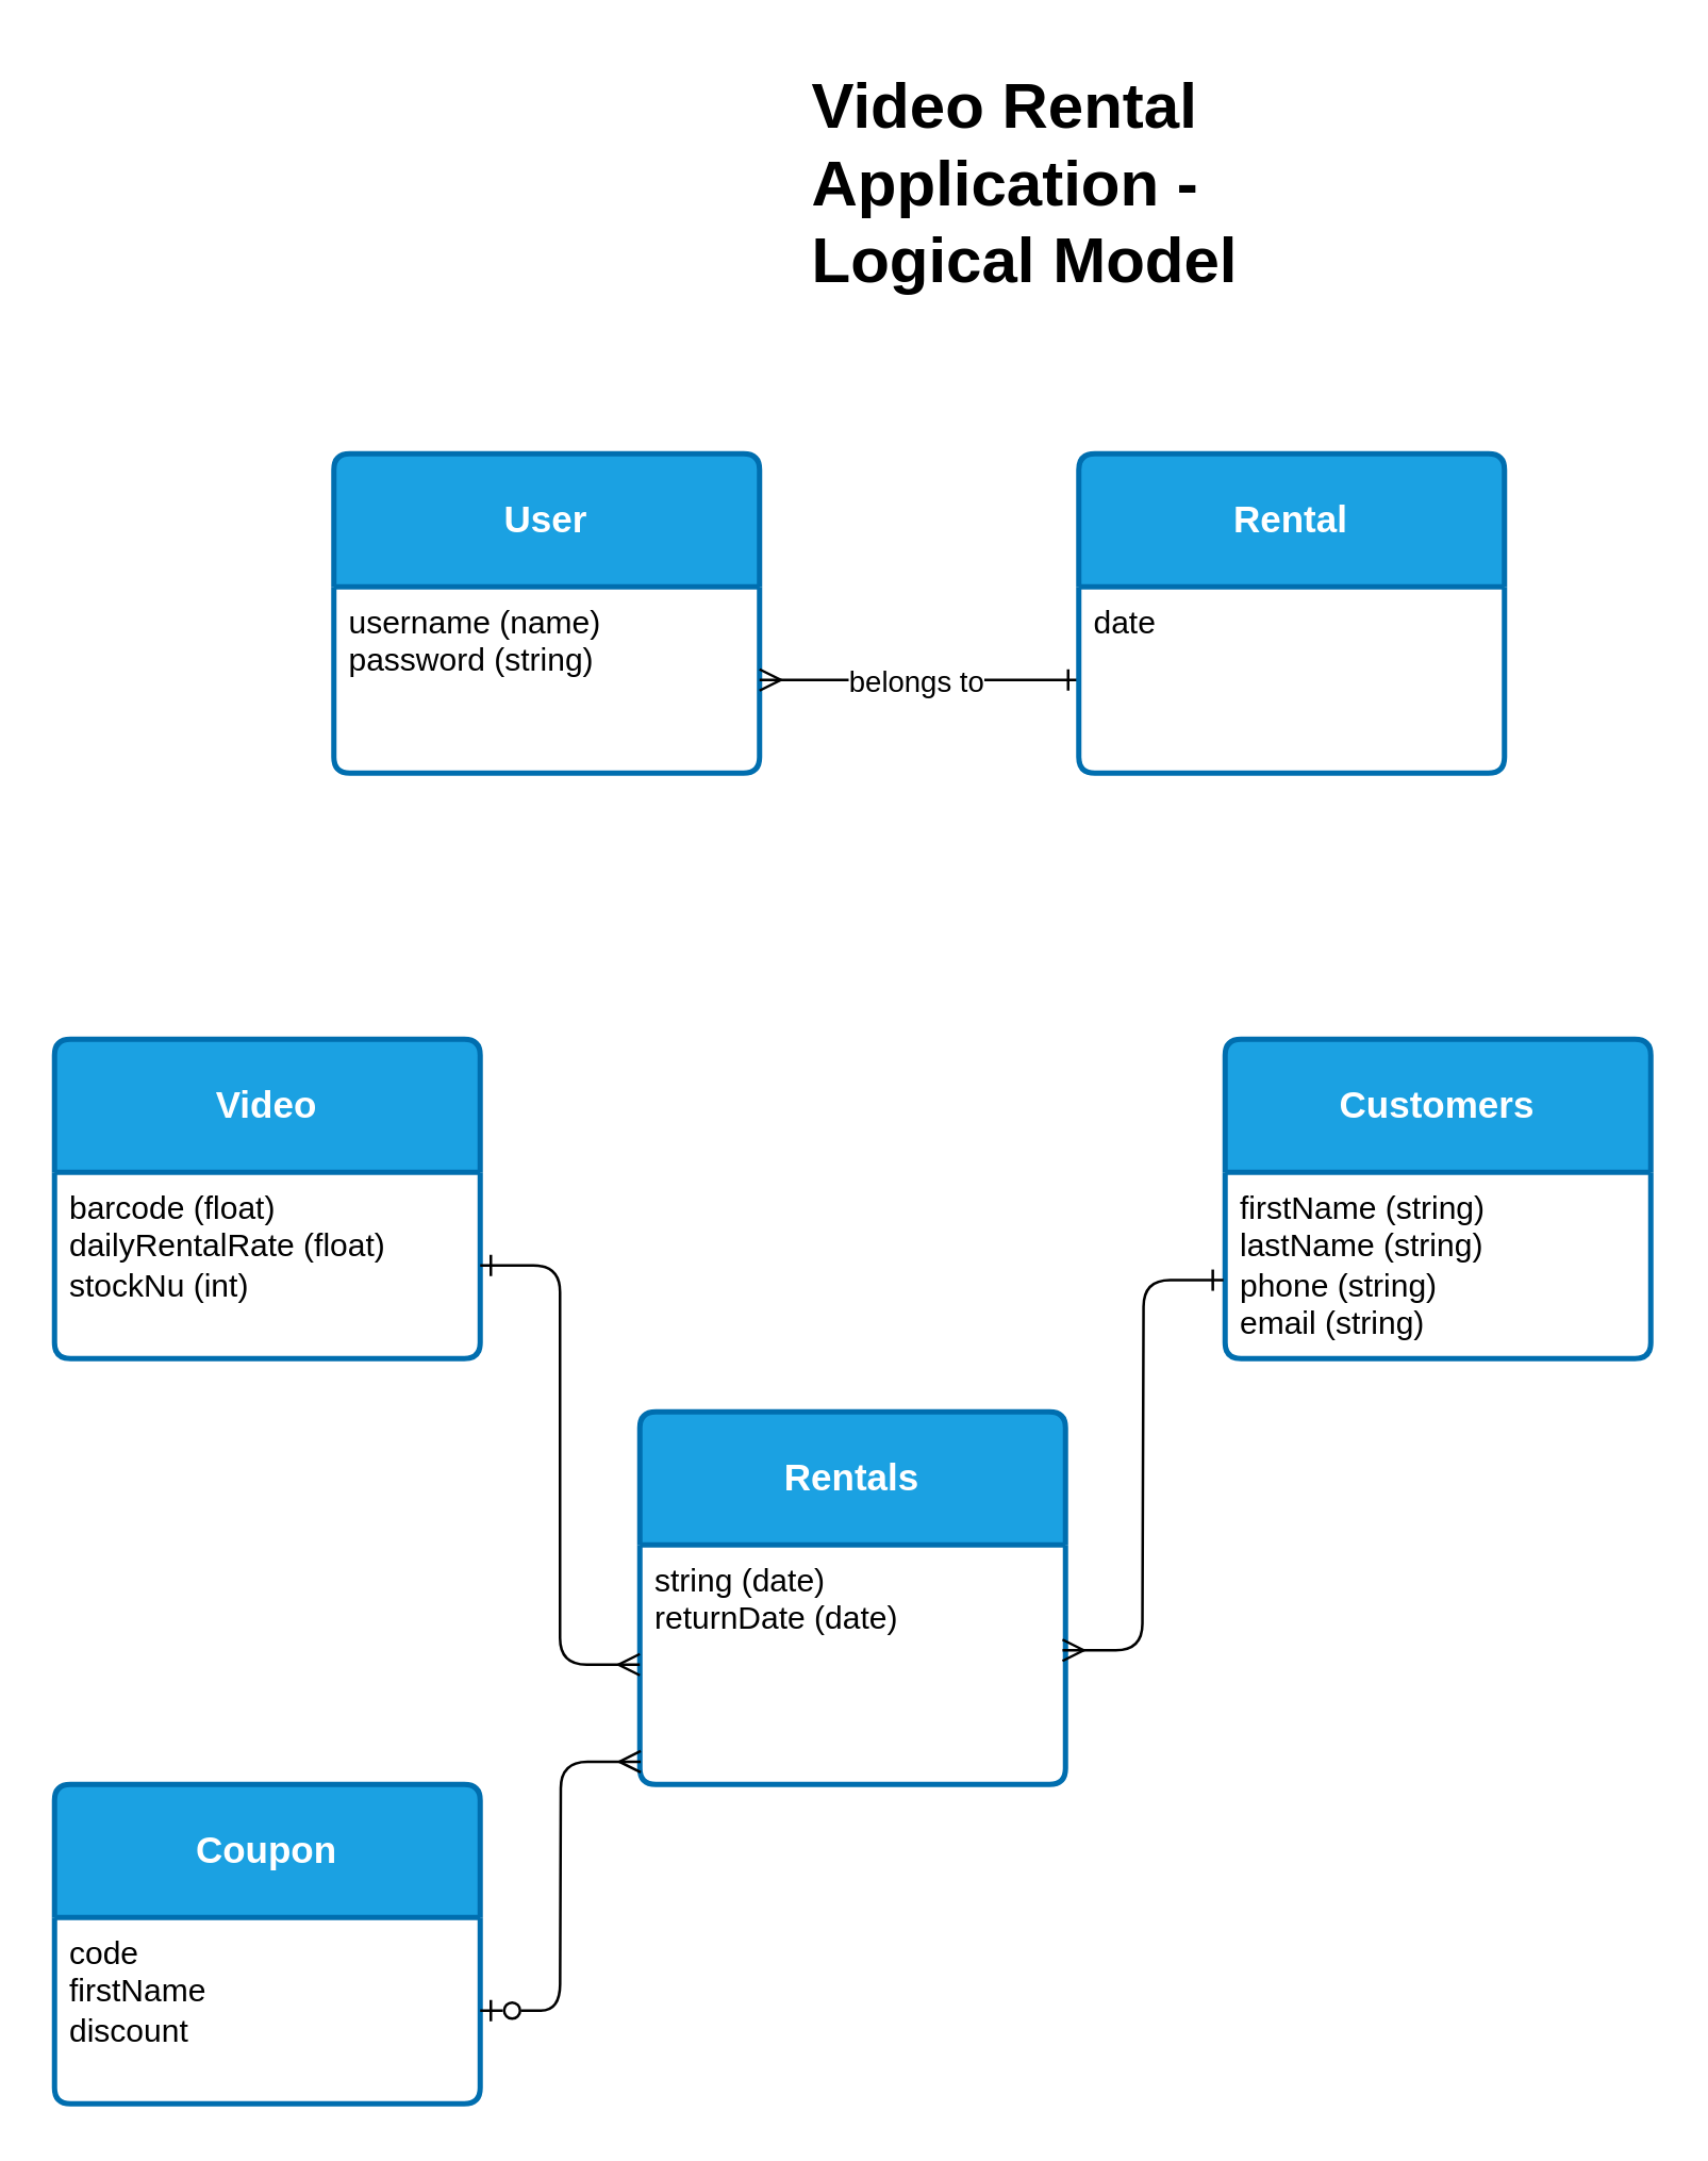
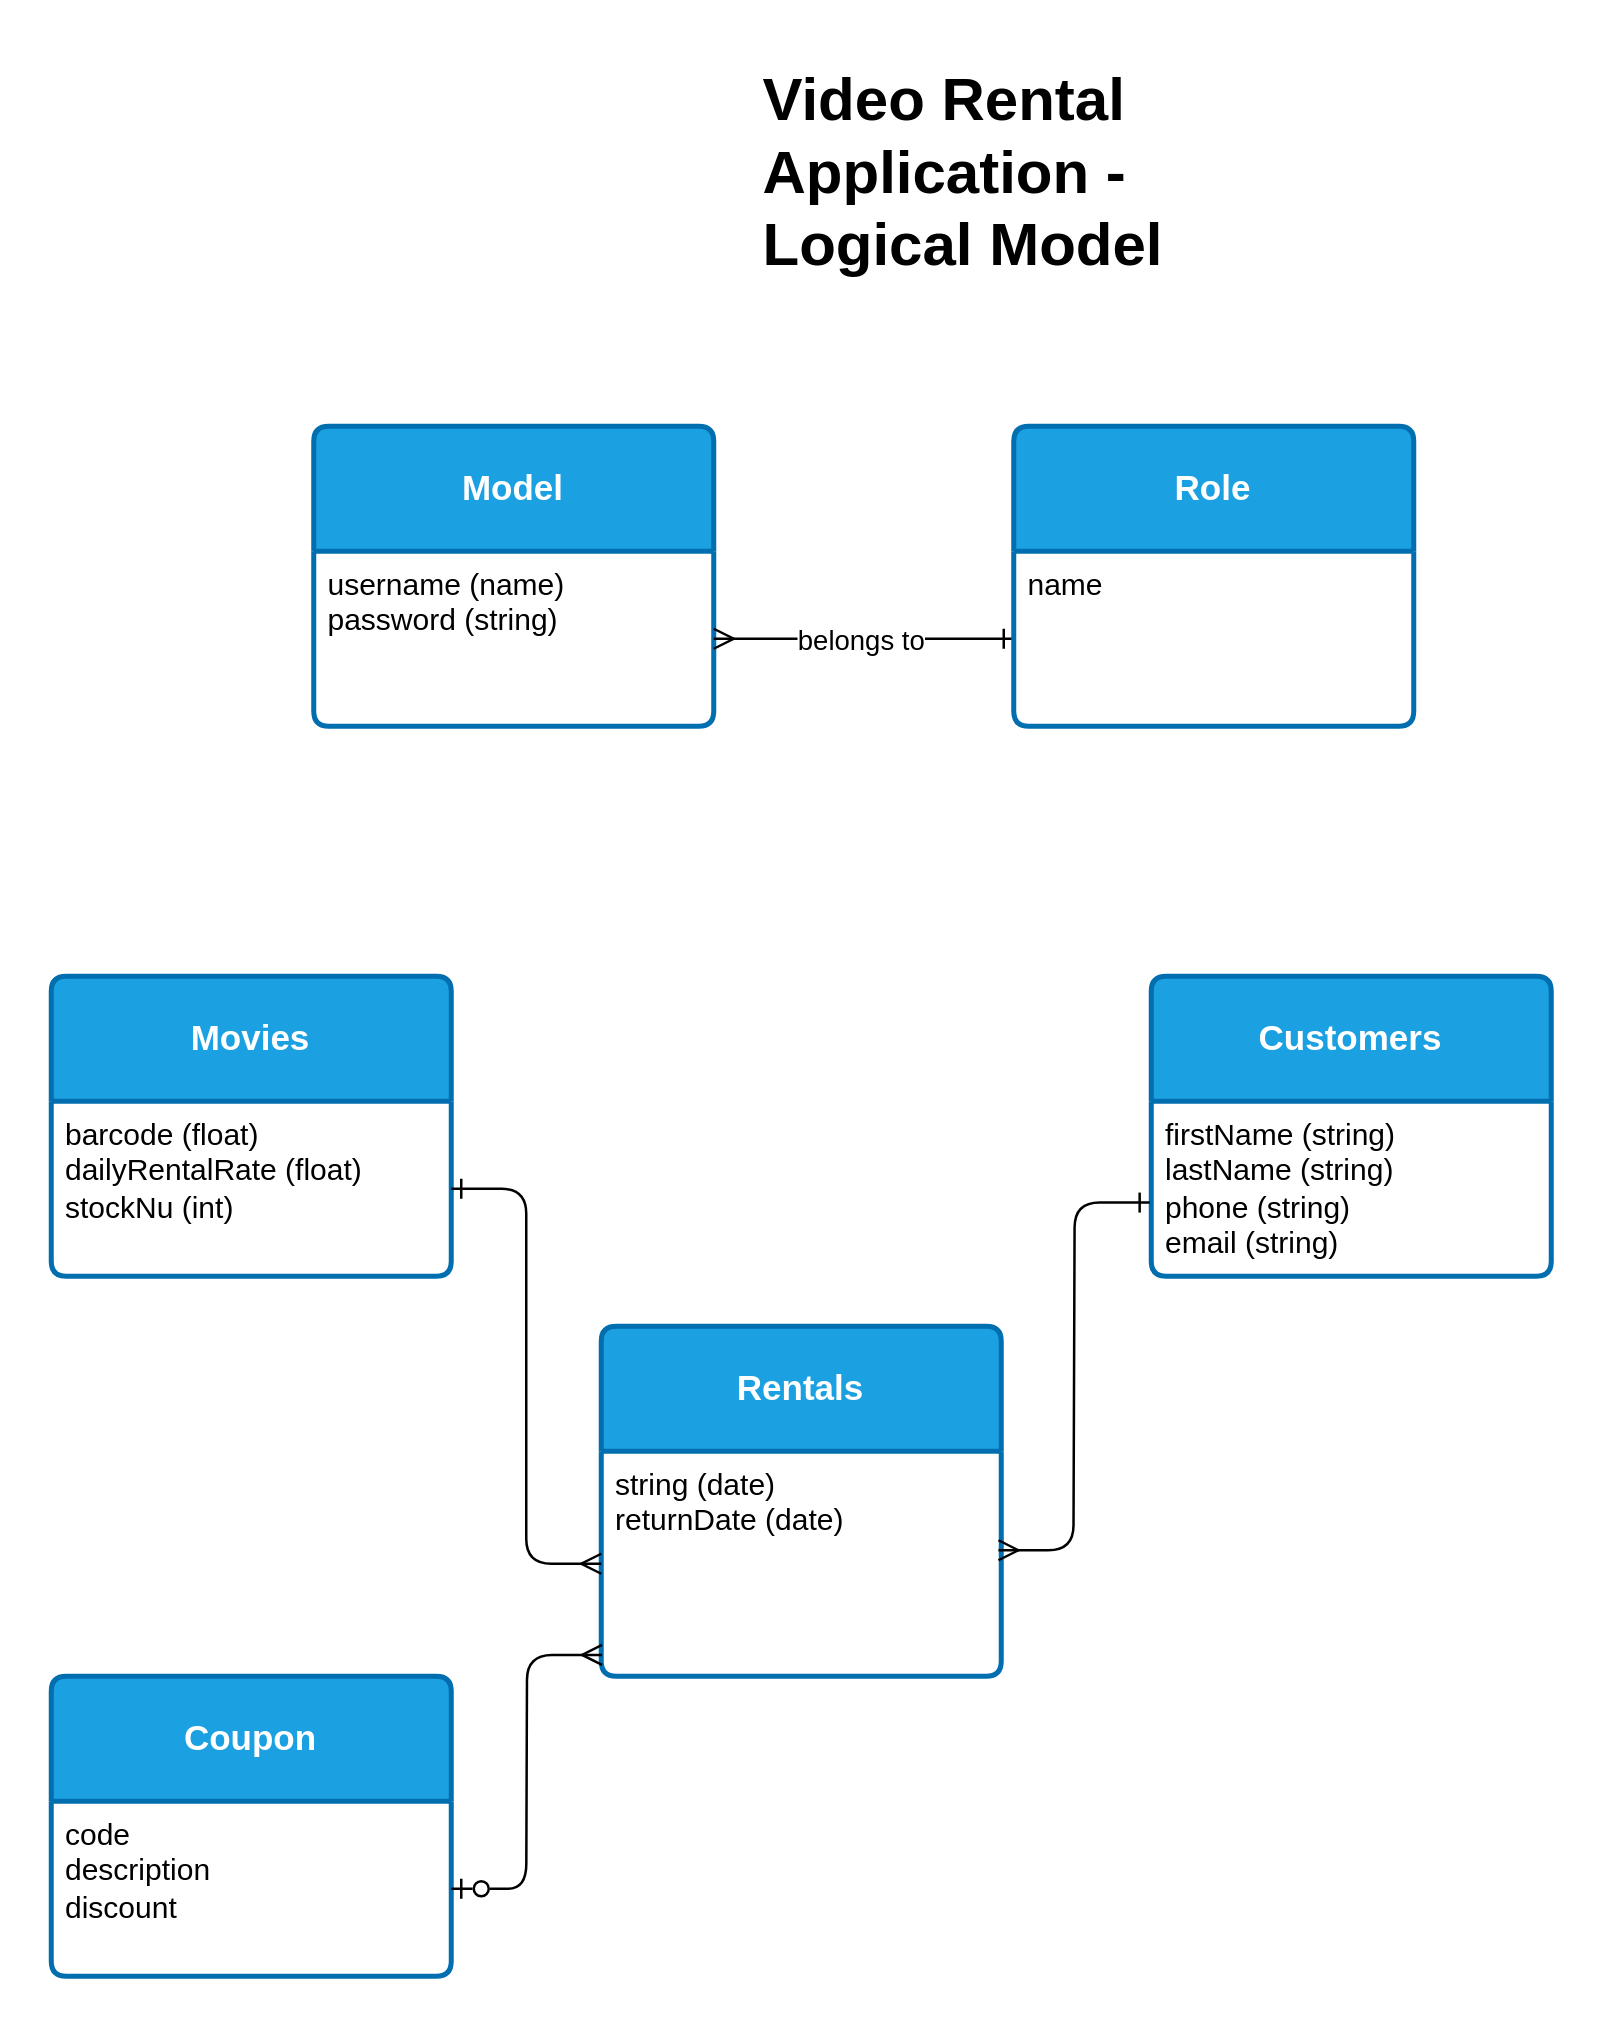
- <mxCell id="13" value="User" style="swimlane;childLayout=stackLayout;horizontal=1;startSize=50;horizontalStack=0;rounded=1;fontSize=14;fontStyle=1;strokeWidth=2;resizeParent=0;resizeLast=1;shadow=0;dashed=0;align=center;arcSize=4;whiteSpace=wrap;html=1;fillColor=#1ba1e2;fontColor=#ffffff;strokeColor=#006EAF;" vertex="1" parent="1"><mxGeometry x="125" y="170" width="160" height="120" as="geometry" /></mxCell>
+ <mxCell id="13" value="Model" style="swimlane;childLayout=stackLayout;horizontal=1;startSize=50;horizontalStack=0;rounded=1;fontSize=14;fontStyle=1;strokeWidth=2;resizeParent=0;resizeLast=1;shadow=0;dashed=0;align=center;arcSize=4;whiteSpace=wrap;html=1;fillColor=#1ba1e2;fontColor=#ffffff;strokeColor=#006EAF;" vertex="1" parent="1"><mxGeometry x="125" y="170" width="160" height="120" as="geometry" /></mxCell>
- <mxCell id="17" value="Rental" style="swimlane;childLayout=stackLayout;horizontal=1;startSize=50;horizontalStack=0;rounded=1;fontSize=14;fontStyle=1;strokeWidth=2;resizeParent=0;resizeLast=1;shadow=0;dashed=0;align=center;arcSize=4;whiteSpace=wrap;html=1;fillColor=#1ba1e2;fontColor=#ffffff;strokeColor=#006EAF;" vertex="1" parent="1"><mxGeometry x="405" y="170" width="160" height="120" as="geometry" /></mxCell>
+ <mxCell id="17" value="Role" style="swimlane;childLayout=stackLayout;horizontal=1;startSize=50;horizontalStack=0;rounded=1;fontSize=14;fontStyle=1;strokeWidth=2;resizeParent=0;resizeLast=1;shadow=0;dashed=0;align=center;arcSize=4;whiteSpace=wrap;html=1;fillColor=#1ba1e2;fontColor=#ffffff;strokeColor=#006EAF;" vertex="1" parent="1"><mxGeometry x="405" y="170" width="160" height="120" as="geometry" /></mxCell>
- <mxCell id="18" value="date" style="align=left;strokeColor=none;fillColor=none;spacingLeft=4;fontSize=12;verticalAlign=top;resizable=0;rotatable=0;part=1;html=1;" vertex="1" parent="17"><mxGeometry y="50" width="160" height="70" as="geometry" /></mxCell>
+ <mxCell id="18" value="name" style="align=left;strokeColor=none;fillColor=none;spacingLeft=4;fontSize=12;verticalAlign=top;resizable=0;rotatable=0;part=1;html=1;" vertex="1" parent="17"><mxGeometry y="50" width="160" height="70" as="geometry" /></mxCell>
- <mxCell id="2" value="Video" style="swimlane;childLayout=stackLayout;horizontal=1;startSize=50;horizontalStack=0;rounded=1;fontSize=14;fontStyle=1;strokeWidth=2;resizeParent=0;resizeLast=1;shadow=0;dashed=0;align=center;arcSize=4;whiteSpace=wrap;html=1;fillColor=#1ba1e2;fontColor=#ffffff;strokeColor=#006EAF;" vertex="1" parent="1"><mxGeometry x="20" y="390" width="160" height="120" as="geometry" /></mxCell>
+ <mxCell id="2" value="Movies" style="swimlane;childLayout=stackLayout;horizontal=1;startSize=50;horizontalStack=0;rounded=1;fontSize=14;fontStyle=1;strokeWidth=2;resizeParent=0;resizeLast=1;shadow=0;dashed=0;align=center;arcSize=4;whiteSpace=wrap;html=1;fillColor=#1ba1e2;fontColor=#ffffff;strokeColor=#006EAF;" vertex="1" parent="1"><mxGeometry x="20" y="390" width="160" height="120" as="geometry" /></mxCell>
- <mxCell id="11" value="code&lt;br&gt;firstName&lt;br&gt;discount" style="align=left;strokeColor=none;fillColor=none;spacingLeft=4;fontSize=12;verticalAlign=top;resizable=0;rotatable=0;part=1;html=1;" vertex="1" parent="10"><mxGeometry y="50" width="160" height="70" as="geometry" /></mxCell>
+ <mxCell id="11" value="code&lt;br&gt;description&lt;br&gt;discount" style="align=left;strokeColor=none;fillColor=none;spacingLeft=4;fontSize=12;verticalAlign=top;resizable=0;rotatable=0;part=1;html=1;" vertex="1" parent="10"><mxGeometry y="50" width="160" height="70" as="geometry" /></mxCell>
